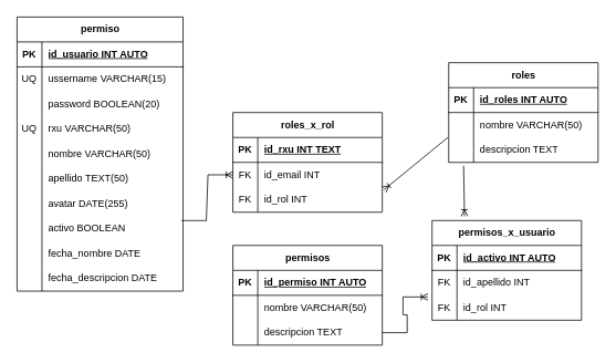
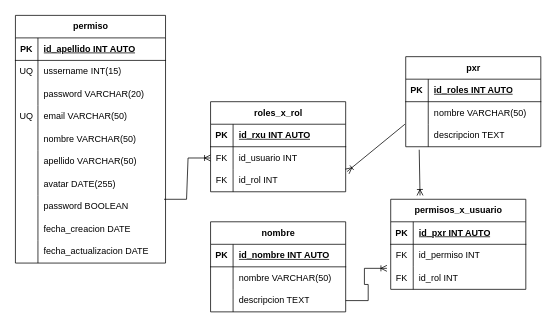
- <mxCell id="5" value="id_usuario INT AUTO" style="shape=partialRectangle;connectable=0;fillColor=none;top=0;left=0;bottom=0;right=0;align=left;spacingLeft=6;fontStyle=5;overflow=hidden;whiteSpace=wrap;html=1;" vertex="1" parent="3"><mxGeometry x="30" width="170" height="30" as="geometry"><mxRectangle width="170" height="30" as="alternateBounds" /></mxGeometry></mxCell>
+ <mxCell id="5" value="id_apellido INT AUTO" style="shape=partialRectangle;connectable=0;fillColor=none;top=0;left=0;bottom=0;right=0;align=left;spacingLeft=6;fontStyle=5;overflow=hidden;whiteSpace=wrap;html=1;" vertex="1" parent="3"><mxGeometry x="30" width="170" height="30" as="geometry"><mxRectangle width="170" height="30" as="alternateBounds" /></mxGeometry></mxCell>
- <mxCell id="33" value="roles" style="shape=table;startSize=30;container=1;collapsible=1;childLayout=tableLayout;fixedRows=1;rowLines=0;fontStyle=1;align=center;resizeLast=1;html=1;" vertex="1" parent="1"><mxGeometry x="540" y="75" width="180" height="120" as="geometry" /></mxCell>
+ <mxCell id="33" value="pxr" style="shape=table;startSize=30;container=1;collapsible=1;childLayout=tableLayout;fixedRows=1;rowLines=0;fontStyle=1;align=center;resizeLast=1;html=1;" vertex="1" parent="1"><mxGeometry x="540" y="75" width="180" height="120" as="geometry" /></mxCell>
- <mxCell id="8" value="ussername VARCHAR(15)" style="shape=partialRectangle;connectable=0;fillColor=none;top=0;left=0;bottom=0;right=0;align=left;spacingLeft=6;overflow=hidden;whiteSpace=wrap;html=1;" vertex="1" parent="6"><mxGeometry x="30" width="170" height="30" as="geometry"><mxRectangle width="170" height="30" as="alternateBounds" /></mxGeometry></mxCell>
+ <mxCell id="8" value="ussername INT(15)" style="shape=partialRectangle;connectable=0;fillColor=none;top=0;left=0;bottom=0;right=0;align=left;spacingLeft=6;overflow=hidden;whiteSpace=wrap;html=1;" vertex="1" parent="6"><mxGeometry x="30" width="170" height="30" as="geometry"><mxRectangle width="170" height="30" as="alternateBounds" /></mxGeometry></mxCell>
- <mxCell id="11" value="password BOOLEAN(20)" style="shape=partialRectangle;connectable=0;fillColor=none;top=0;left=0;bottom=0;right=0;align=left;spacingLeft=6;overflow=hidden;whiteSpace=wrap;html=1;" vertex="1" parent="9"><mxGeometry x="30" width="170" height="30" as="geometry"><mxRectangle width="170" height="30" as="alternateBounds" /></mxGeometry></mxCell>
+ <mxCell id="11" value="password VARCHAR(20)" style="shape=partialRectangle;connectable=0;fillColor=none;top=0;left=0;bottom=0;right=0;align=left;spacingLeft=6;overflow=hidden;whiteSpace=wrap;html=1;" vertex="1" parent="9"><mxGeometry x="30" width="170" height="30" as="geometry"><mxRectangle width="170" height="30" as="alternateBounds" /></mxGeometry></mxCell>
- <mxCell id="14" value="rxu VARCHAR(50)" style="shape=partialRectangle;connectable=0;fillColor=none;top=0;left=0;bottom=0;right=0;align=left;spacingLeft=6;overflow=hidden;whiteSpace=wrap;html=1;" vertex="1" parent="12"><mxGeometry x="30" width="170" height="30" as="geometry"><mxRectangle width="170" height="30" as="alternateBounds" /></mxGeometry></mxCell>
+ <mxCell id="14" value="email VARCHAR(50)" style="shape=partialRectangle;connectable=0;fillColor=none;top=0;left=0;bottom=0;right=0;align=left;spacingLeft=6;overflow=hidden;whiteSpace=wrap;html=1;" vertex="1" parent="12"><mxGeometry x="30" width="170" height="30" as="geometry"><mxRectangle width="170" height="30" as="alternateBounds" /></mxGeometry></mxCell>
- <mxCell id="56" value="id_rxu INT TEXT" style="shape=partialRectangle;connectable=0;fillColor=none;top=0;left=0;bottom=0;right=0;align=left;spacingLeft=6;fontStyle=5;overflow=hidden;whiteSpace=wrap;html=1;" vertex="1" parent="54"><mxGeometry x="30" width="150" height="30" as="geometry"><mxRectangle width="150" height="30" as="alternateBounds" /></mxGeometry></mxCell>
+ <mxCell id="56" value="id_rxu INT AUTO" style="shape=partialRectangle;connectable=0;fillColor=none;top=0;left=0;bottom=0;right=0;align=left;spacingLeft=6;fontStyle=5;overflow=hidden;whiteSpace=wrap;html=1;" vertex="1" parent="54"><mxGeometry x="30" width="150" height="30" as="geometry"><mxRectangle width="150" height="30" as="alternateBounds" /></mxGeometry></mxCell>
- <mxCell id="59" value="id_email INT" style="shape=partialRectangle;connectable=0;fillColor=none;top=0;left=0;bottom=0;right=0;align=left;spacingLeft=6;overflow=hidden;whiteSpace=wrap;html=1;" vertex="1" parent="57"><mxGeometry x="30" width="150" height="30" as="geometry"><mxRectangle width="150" height="30" as="alternateBounds" /></mxGeometry></mxCell>
+ <mxCell id="59" value="id_usuario INT" style="shape=partialRectangle;connectable=0;fillColor=none;top=0;left=0;bottom=0;right=0;align=left;spacingLeft=6;overflow=hidden;whiteSpace=wrap;html=1;" vertex="1" parent="57"><mxGeometry x="30" width="150" height="30" as="geometry"><mxRectangle width="150" height="30" as="alternateBounds" /></mxGeometry></mxCell>
- <mxCell id="20" value="apellido TEXT(50)" style="shape=partialRectangle;connectable=0;fillColor=none;top=0;left=0;bottom=0;right=0;align=left;spacingLeft=6;overflow=hidden;whiteSpace=wrap;html=1;" vertex="1" parent="18"><mxGeometry x="30" width="170" height="30" as="geometry"><mxRectangle width="170" height="30" as="alternateBounds" /></mxGeometry></mxCell>
+ <mxCell id="20" value="apellido VARCHAR(50)" style="shape=partialRectangle;connectable=0;fillColor=none;top=0;left=0;bottom=0;right=0;align=left;spacingLeft=6;overflow=hidden;whiteSpace=wrap;html=1;" vertex="1" parent="18"><mxGeometry x="30" width="170" height="30" as="geometry"><mxRectangle width="170" height="30" as="alternateBounds" /></mxGeometry></mxCell>
- <mxCell id="26" value="activo BOOLEAN" style="shape=partialRectangle;connectable=0;fillColor=none;top=0;left=0;bottom=0;right=0;align=left;spacingLeft=6;overflow=hidden;whiteSpace=wrap;html=1;" vertex="1" parent="24"><mxGeometry x="30" width="170" height="30" as="geometry"><mxRectangle width="170" height="30" as="alternateBounds" /></mxGeometry></mxCell>
+ <mxCell id="26" value="password BOOLEAN" style="shape=partialRectangle;connectable=0;fillColor=none;top=0;left=0;bottom=0;right=0;align=left;spacingLeft=6;overflow=hidden;whiteSpace=wrap;html=1;" vertex="1" parent="24"><mxGeometry x="30" width="170" height="30" as="geometry"><mxRectangle width="170" height="30" as="alternateBounds" /></mxGeometry></mxCell>
- <mxCell id="29" value="fecha_nombre DATE" style="shape=partialRectangle;connectable=0;fillColor=none;top=0;left=0;bottom=0;right=0;align=left;spacingLeft=6;overflow=hidden;whiteSpace=wrap;html=1;" vertex="1" parent="27"><mxGeometry x="30" width="170" height="30" as="geometry"><mxRectangle width="170" height="30" as="alternateBounds" /></mxGeometry></mxCell>
+ <mxCell id="29" value="fecha_creacion DATE" style="shape=partialRectangle;connectable=0;fillColor=none;top=0;left=0;bottom=0;right=0;align=left;spacingLeft=6;overflow=hidden;whiteSpace=wrap;html=1;" vertex="1" parent="27"><mxGeometry x="30" width="170" height="30" as="geometry"><mxRectangle width="170" height="30" as="alternateBounds" /></mxGeometry></mxCell>
- <mxCell id="43" value="permisos" style="shape=table;startSize=30;container=1;collapsible=1;childLayout=tableLayout;fixedRows=1;rowLines=0;fontStyle=1;align=center;resizeLast=1;html=1;" vertex="1" parent="1"><mxGeometry x="280" y="295" width="180" height="120" as="geometry" /></mxCell>
+ <mxCell id="43" value="nombre" style="shape=table;startSize=30;container=1;collapsible=1;childLayout=tableLayout;fixedRows=1;rowLines=0;fontStyle=1;align=center;resizeLast=1;html=1;" vertex="1" parent="1"><mxGeometry x="280" y="295" width="180" height="120" as="geometry" /></mxCell>
- <mxCell id="66" value="id_activo INT AUTO" style="shape=partialRectangle;connectable=0;fillColor=none;top=0;left=0;bottom=0;right=0;align=left;spacingLeft=6;fontStyle=5;overflow=hidden;whiteSpace=wrap;html=1;" vertex="1" parent="64"><mxGeometry x="30" width="150" height="30" as="geometry"><mxRectangle width="150" height="30" as="alternateBounds" /></mxGeometry></mxCell>
+ <mxCell id="66" value="id_pxr INT AUTO" style="shape=partialRectangle;connectable=0;fillColor=none;top=0;left=0;bottom=0;right=0;align=left;spacingLeft=6;fontStyle=5;overflow=hidden;whiteSpace=wrap;html=1;" vertex="1" parent="64"><mxGeometry x="30" width="150" height="30" as="geometry"><mxRectangle width="150" height="30" as="alternateBounds" /></mxGeometry></mxCell>
- <mxCell id="32" value="fecha_descripcion DATE" style="shape=partialRectangle;connectable=0;fillColor=none;top=0;left=0;bottom=0;right=0;align=left;spacingLeft=6;overflow=hidden;whiteSpace=wrap;html=1;" vertex="1" parent="30"><mxGeometry x="30" width="170" height="30" as="geometry"><mxRectangle width="170" height="30" as="alternateBounds" /></mxGeometry></mxCell>
+ <mxCell id="32" value="fecha_actualizacion DATE" style="shape=partialRectangle;connectable=0;fillColor=none;top=0;left=0;bottom=0;right=0;align=left;spacingLeft=6;overflow=hidden;whiteSpace=wrap;html=1;" vertex="1" parent="30"><mxGeometry x="30" width="170" height="30" as="geometry"><mxRectangle width="170" height="30" as="alternateBounds" /></mxGeometry></mxCell>
- <mxCell id="46" value="id_permiso INT AUTO" style="shape=partialRectangle;connectable=0;fillColor=none;top=0;left=0;bottom=0;right=0;align=left;spacingLeft=6;fontStyle=5;overflow=hidden;whiteSpace=wrap;html=1;" vertex="1" parent="44"><mxGeometry x="30" width="150" height="30" as="geometry"><mxRectangle width="150" height="30" as="alternateBounds" /></mxGeometry></mxCell>
+ <mxCell id="46" value="id_nombre INT AUTO" style="shape=partialRectangle;connectable=0;fillColor=none;top=0;left=0;bottom=0;right=0;align=left;spacingLeft=6;fontStyle=5;overflow=hidden;whiteSpace=wrap;html=1;" vertex="1" parent="44"><mxGeometry x="30" width="150" height="30" as="geometry"><mxRectangle width="150" height="30" as="alternateBounds" /></mxGeometry></mxCell>
- <mxCell id="69" value="id_apellido INT" style="shape=partialRectangle;connectable=0;fillColor=none;top=0;left=0;bottom=0;right=0;align=left;spacingLeft=6;overflow=hidden;whiteSpace=wrap;html=1;" vertex="1" parent="67"><mxGeometry x="30" width="150" height="30" as="geometry"><mxRectangle width="150" height="30" as="alternateBounds" /></mxGeometry></mxCell>
+ <mxCell id="69" value="id_permiso INT" style="shape=partialRectangle;connectable=0;fillColor=none;top=0;left=0;bottom=0;right=0;align=left;spacingLeft=6;overflow=hidden;whiteSpace=wrap;html=1;" vertex="1" parent="67"><mxGeometry x="30" width="150" height="30" as="geometry"><mxRectangle width="150" height="30" as="alternateBounds" /></mxGeometry></mxCell>
